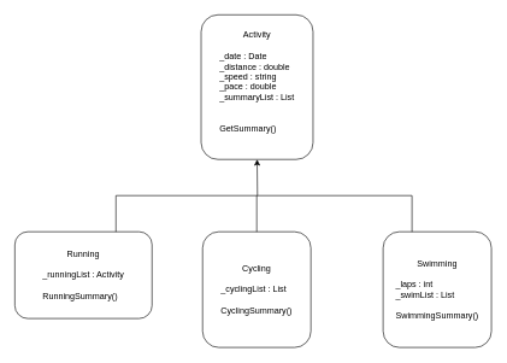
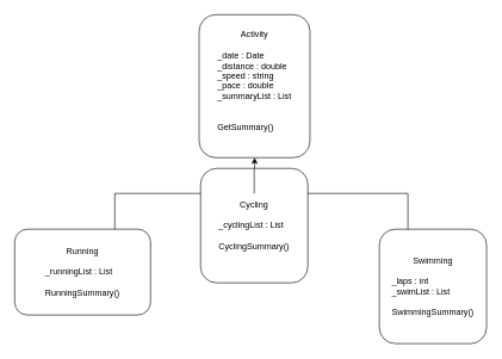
- <mxCell id="3" value="Running&lt;br&gt;&lt;div style=&quot;text-align: left;&quot;&gt;&lt;br&gt;&lt;/div&gt;&lt;div style=&quot;text-align: left;&quot;&gt;&lt;span style=&quot;background-color: initial;&quot;&gt;_runningList : Activity&lt;/span&gt;&lt;/div&gt;&lt;div style=&quot;text-align: left;&quot;&gt;&lt;br&gt;&lt;/div&gt;&lt;div style=&quot;text-align: left;&quot;&gt;&lt;span style=&quot;background-color: initial;&quot;&gt;RunningSummary()&lt;/span&gt;&lt;/div&gt;" style="rounded=1;whiteSpace=wrap;html=1;" parent="1" vertex="1"><mxGeometry x="20" y="320" width="190" height="120" as="geometry" /></mxCell>
+ <mxCell id="3" value="Running&lt;br&gt;&lt;div style=&quot;text-align: left;&quot;&gt;&lt;br&gt;&lt;/div&gt;&lt;div style=&quot;text-align: left;&quot;&gt;&lt;span style=&quot;background-color: initial;&quot;&gt;_runningList : List&lt;/span&gt;&lt;/div&gt;&lt;div style=&quot;text-align: left;&quot;&gt;&lt;br&gt;&lt;/div&gt;&lt;div style=&quot;text-align: left;&quot;&gt;&lt;span style=&quot;background-color: initial;&quot;&gt;RunningSummary()&lt;/span&gt;&lt;/div&gt;" style="rounded=1;whiteSpace=wrap;html=1;" parent="1" vertex="1"><mxGeometry x="20" y="320" width="190" height="120" as="geometry" /></mxCell>
- <mxCell id="9" value="Cycling&lt;br&gt;&lt;br&gt;&lt;div style=&quot;text-align: left;&quot;&gt;&lt;span style=&quot;background-color: initial;&quot;&gt;_cyclingList : List&lt;/span&gt;&lt;/div&gt;&lt;div style=&quot;text-align: left;&quot;&gt;&lt;span style=&quot;background-color: initial;&quot;&gt;&lt;br&gt;&lt;/span&gt;&lt;/div&gt;&lt;div style=&quot;text-align: left;&quot;&gt;CyclingSummary()&lt;/div&gt;" style="rounded=1;whiteSpace=wrap;html=1;align=center;" parent="1" vertex="1"><mxGeometry x="280" y="320" width="150" height="160" as="geometry" /></mxCell>
+ <mxCell id="9" value="Cycling&lt;br&gt;&lt;br&gt;&lt;div style=&quot;text-align: left;&quot;&gt;&lt;span style=&quot;background-color: initial;&quot;&gt;_cyclingList : List&lt;/span&gt;&lt;/div&gt;&lt;div style=&quot;text-align: left;&quot;&gt;&lt;span style=&quot;background-color: initial;&quot;&gt;&lt;br&gt;&lt;/span&gt;&lt;/div&gt;&lt;div style=&quot;text-align: left;&quot;&gt;CyclingSummary()&lt;/div&gt;" style="rounded=1;whiteSpace=wrap;html=1;align=center;" parent="1" vertex="1"><mxGeometry x="280" y="235" width="150" height="160" as="geometry" /></mxCell>
